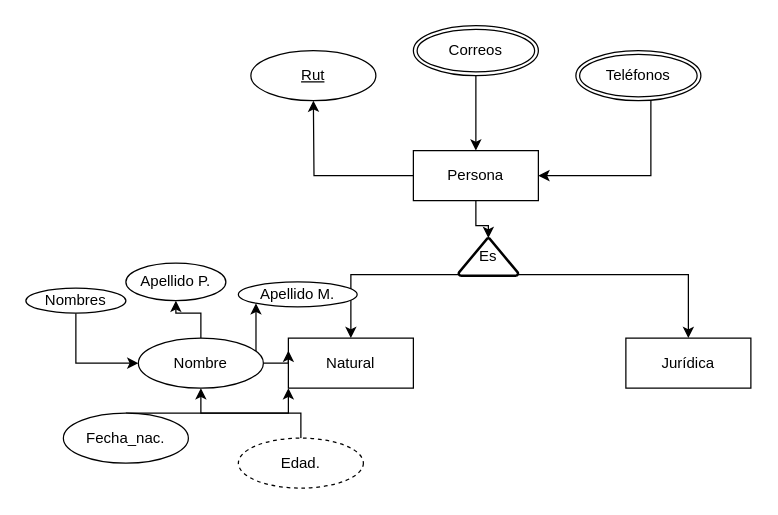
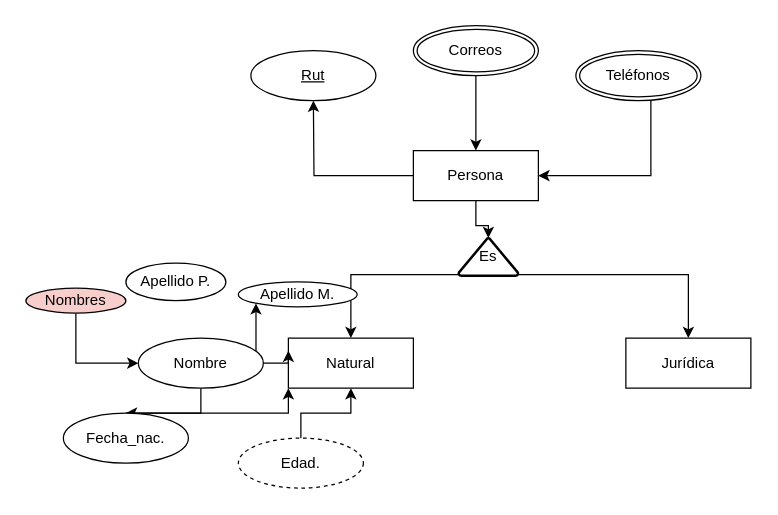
- <mxCell id="20" value="Nombres" style="ellipse;whiteSpace=wrap;html=1;align=center;" parent="1" vertex="1"><mxGeometry x="20" y="230" width="80" height="20" as="geometry" /></mxCell>
+ <mxCell id="20" value="Nombres" style="ellipse;whiteSpace=wrap;html=1;align=center;fillColor=#f8cecc;" parent="1" vertex="1"><mxGeometry x="20" y="230" width="80" height="20" as="geometry" /></mxCell>
- <mxCell id="16" style="edgeStyle=orthogonalEdgeStyle;rounded=0;orthogonalLoop=1;jettySize=auto;html=1;entryX=0.5;entryY=1;entryDx=0;entryDy=0;" parent="1" source="18" target="21" edge="1"><mxGeometry relative="1" as="geometry" /></mxCell>
+ <mxCell id="16" style="edgeStyle=orthogonalEdgeStyle;rounded=0;orthogonalLoop=1;jettySize=auto;html=1;" parent="1" source="18" target="24" edge="1"><mxGeometry relative="1" as="geometry" /></mxCell>
- <mxCell id="25" style="edgeStyle=orthogonalEdgeStyle;rounded=0;orthogonalLoop=1;jettySize=auto;html=1;" parent="1" source="26" target="18" edge="1"><mxGeometry relative="1" as="geometry" /></mxCell>
+ <mxCell id="25" style="edgeStyle=orthogonalEdgeStyle;rounded=0;orthogonalLoop=1;jettySize=auto;html=1;entryX=0.5;entryY=1;entryDx=0;entryDy=0;" parent="1" source="26" target="13" edge="1"><mxGeometry relative="1" as="geometry" /></mxCell>
